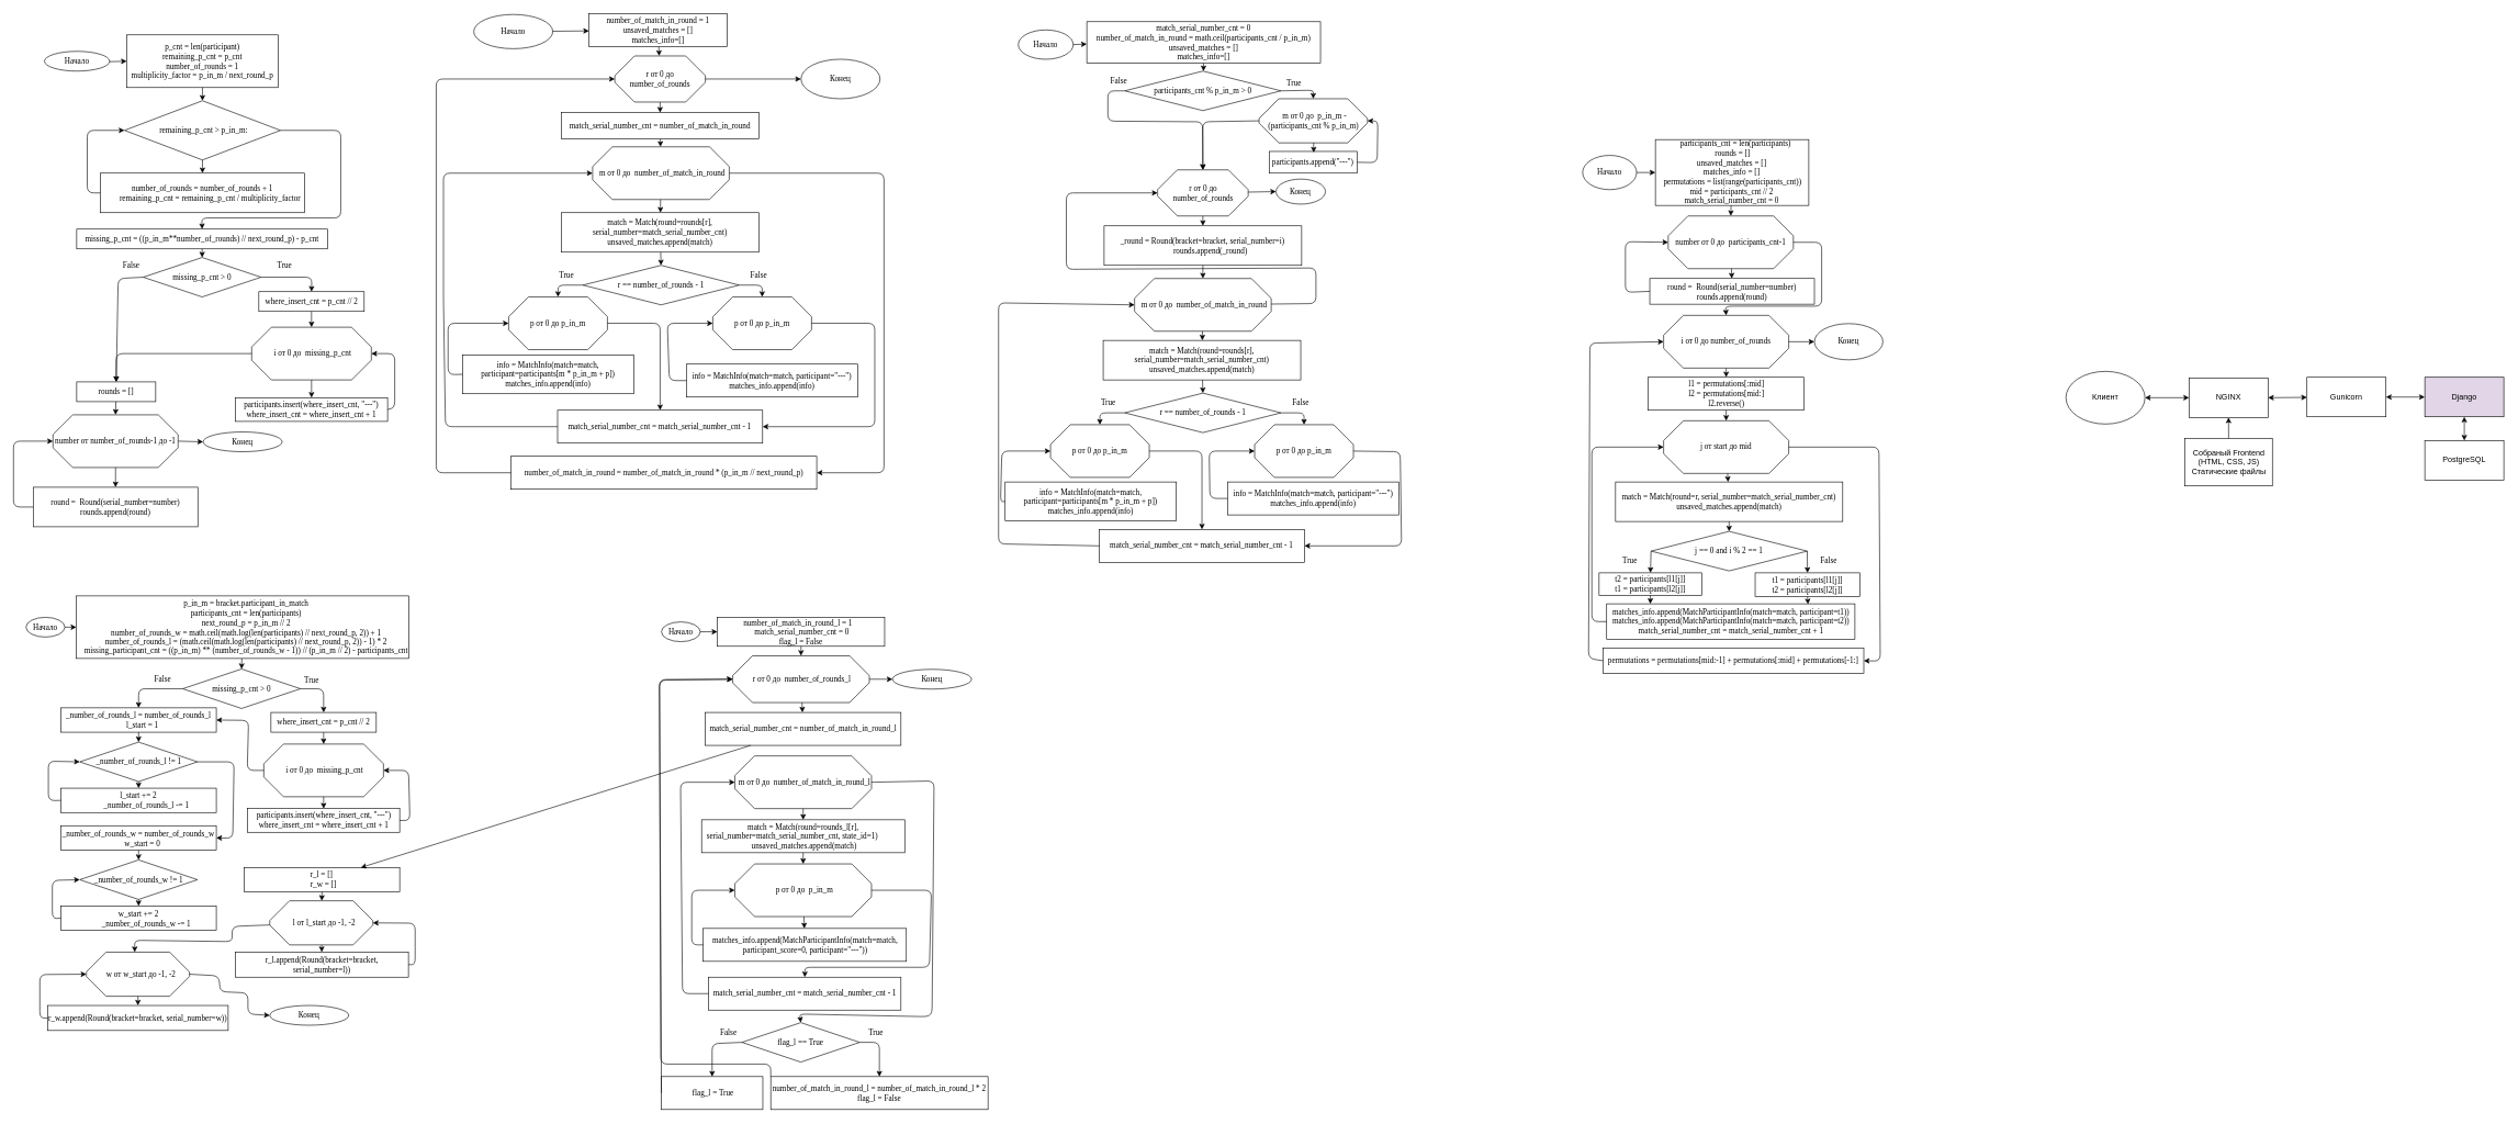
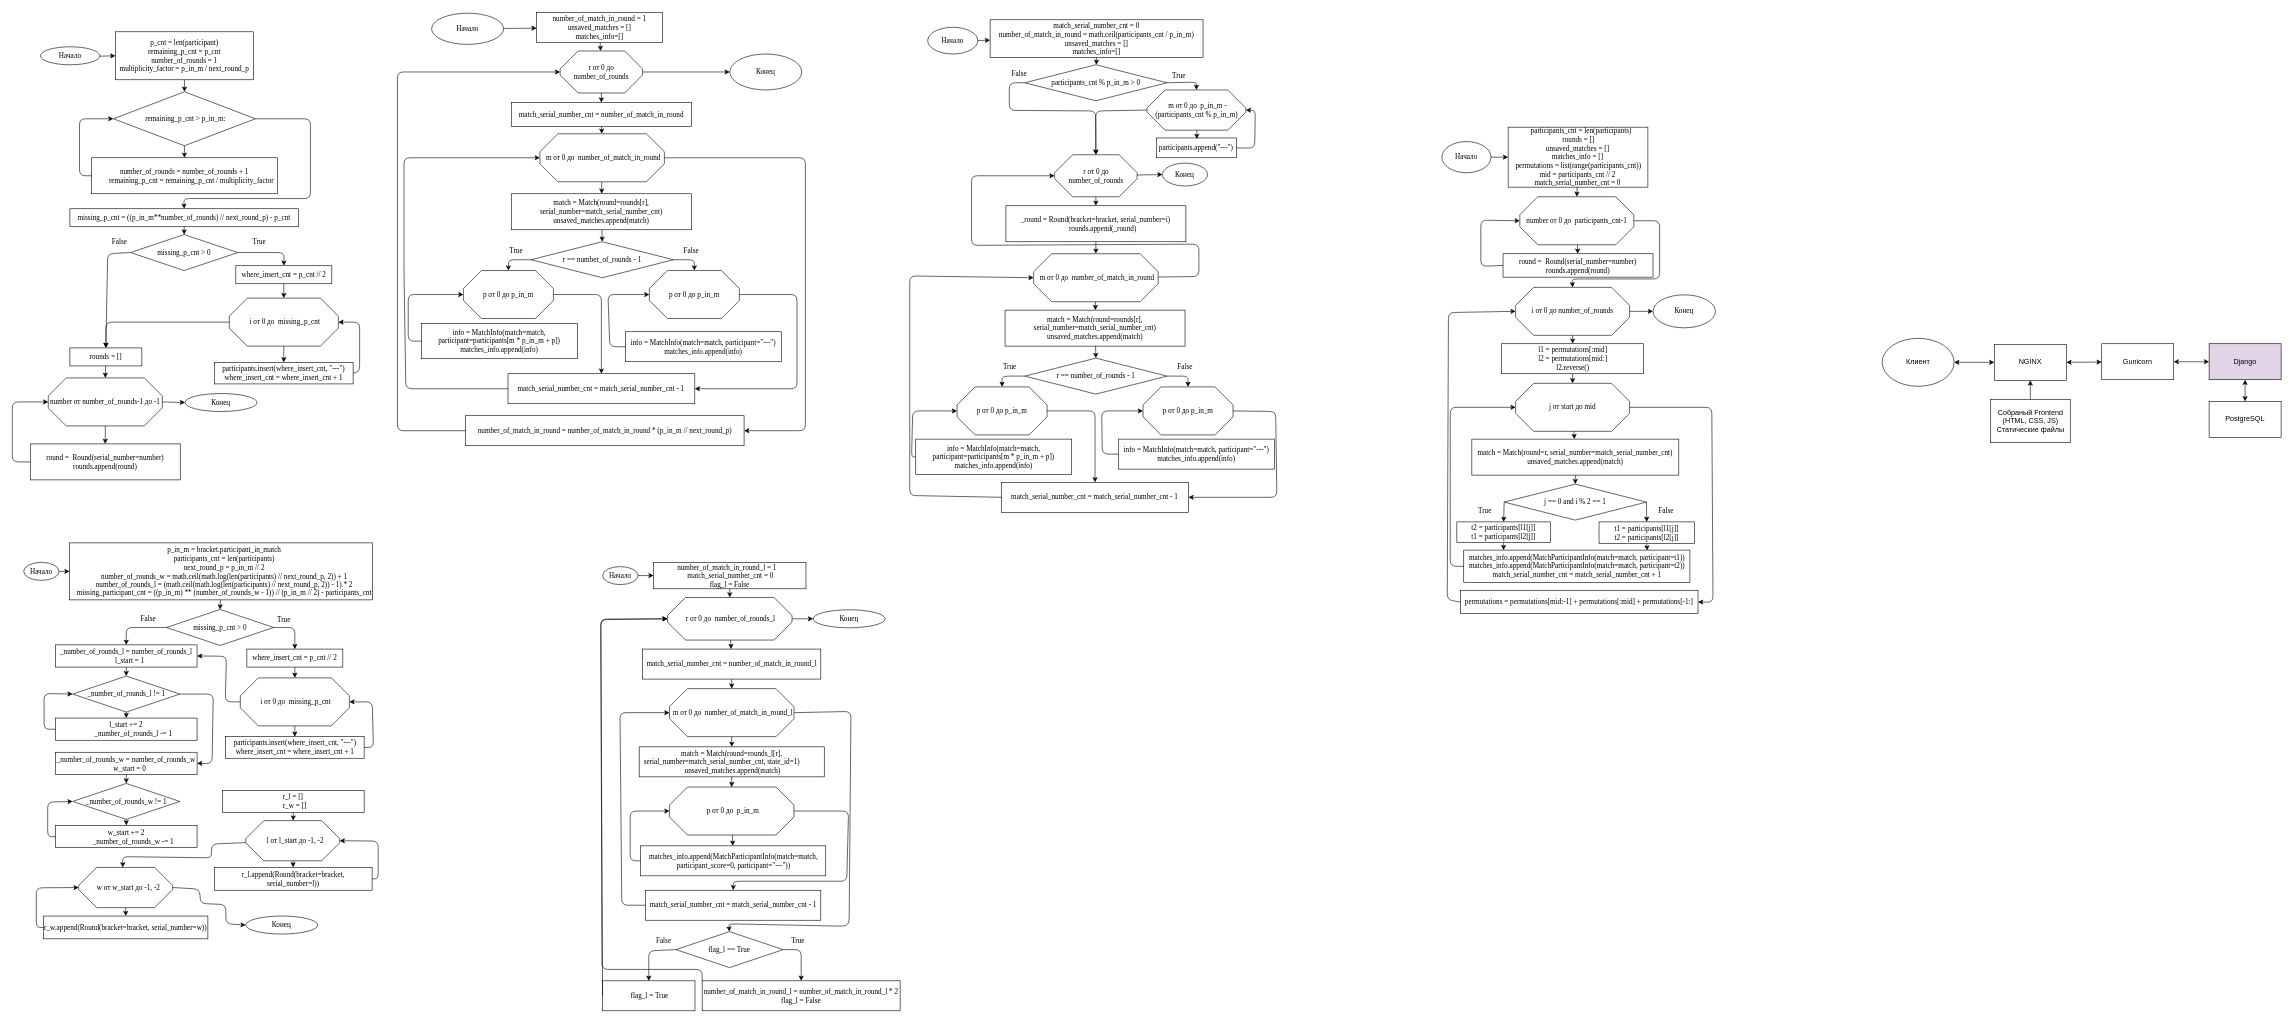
- <mxCell id="187" style="edgeStyle=none;html=1;" parent="1" source="188" target="168" edge="1"><mxGeometry relative="1" as="geometry" /></mxCell>
+ <mxCell id="187" style="edgeStyle=none;html=1;" parent="1" source="188" target="191" edge="1"><mxGeometry relative="1" as="geometry" /></mxCell>
